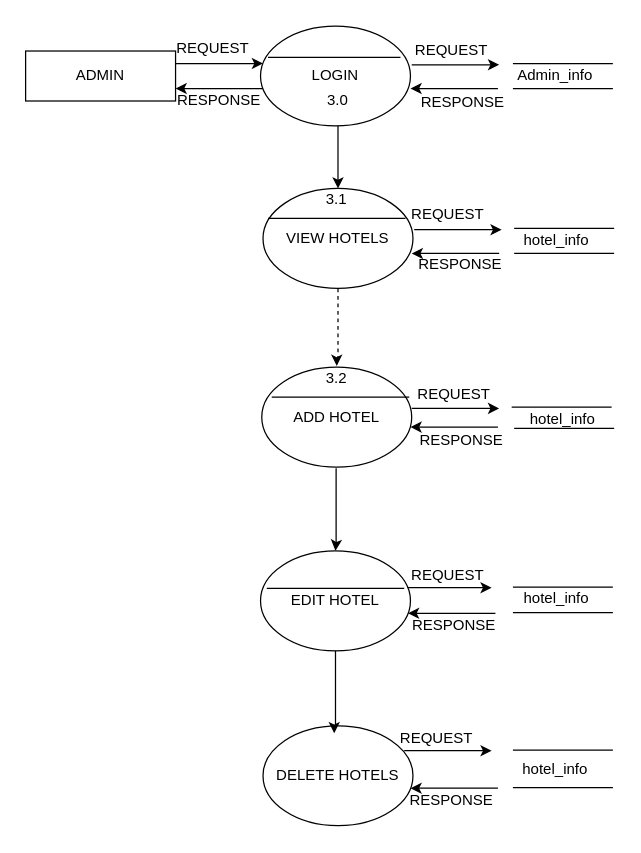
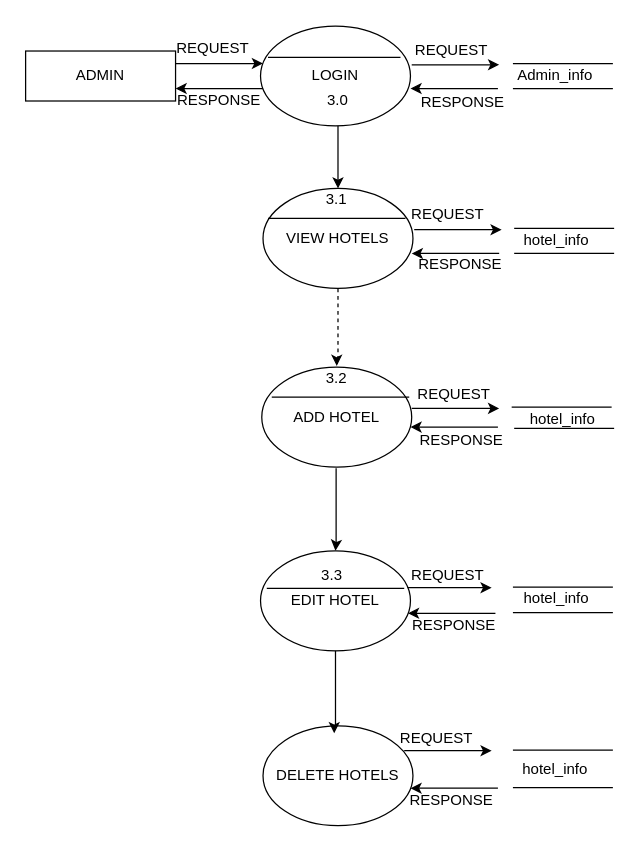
+ <mxCell id="48" value="3.3" style="text;html=1;resizable=0;points=[];autosize=1;align=left;verticalAlign=top;spacingTop=-4;" parent="1" vertex="1"><mxGeometry x="255" y="450" width="30" height="20" as="geometry" /></mxCell>
